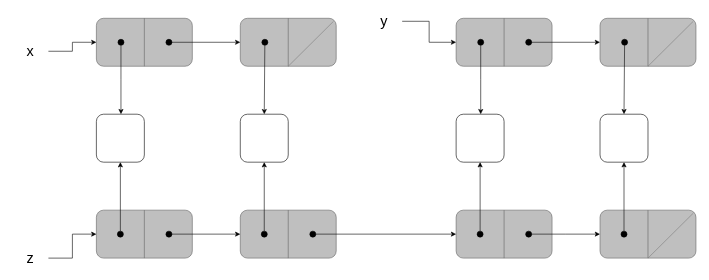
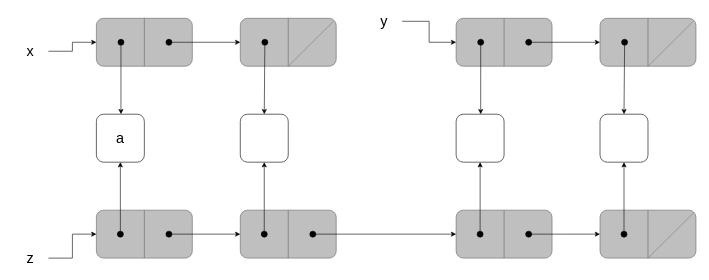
+ <mxCell id="15" value="&lt;font style=&quot;font-size: 24px;&quot;&gt;a&lt;/font&gt;" style="text;html=1;strokeColor=none;fillColor=none;align=center;verticalAlign=middle;whiteSpace=wrap;rounded=0;" parent="13" vertex="1"><mxGeometry x="10" y="25" width="60" height="30" as="geometry" /></mxCell>
